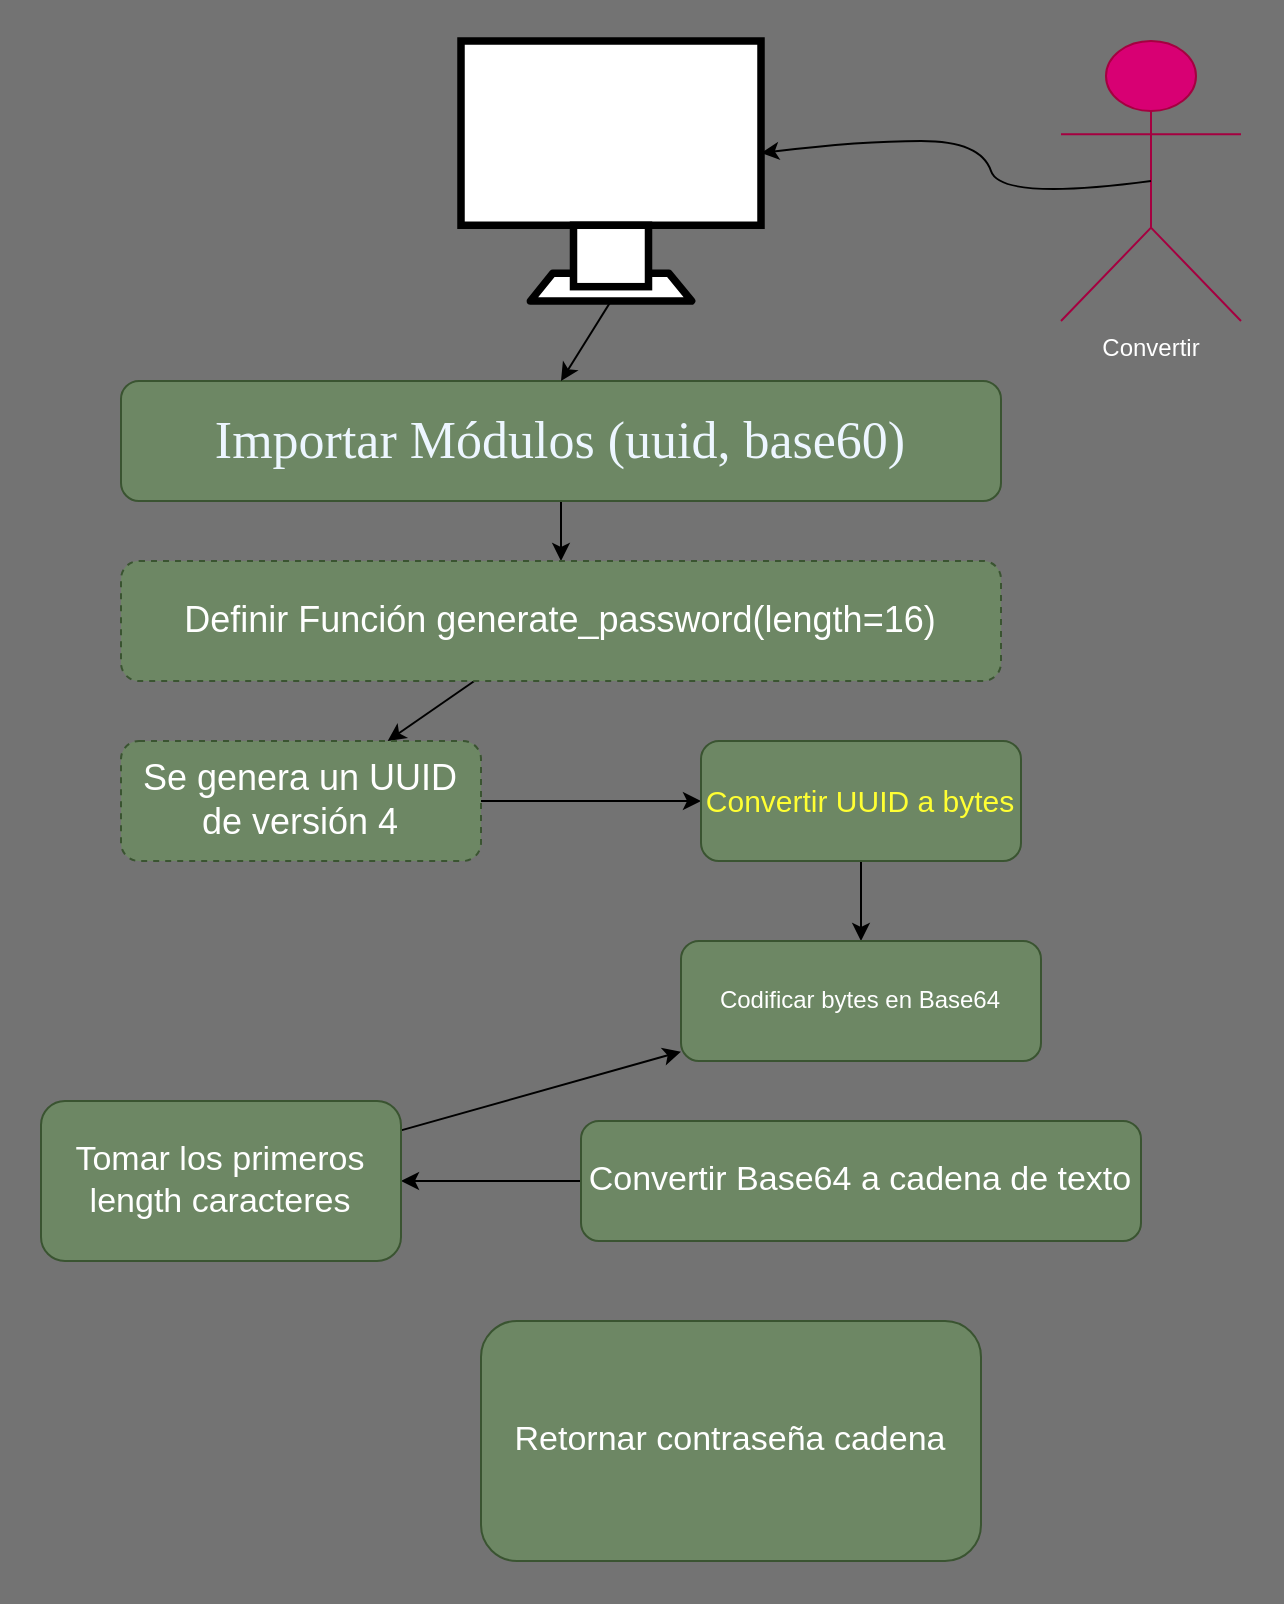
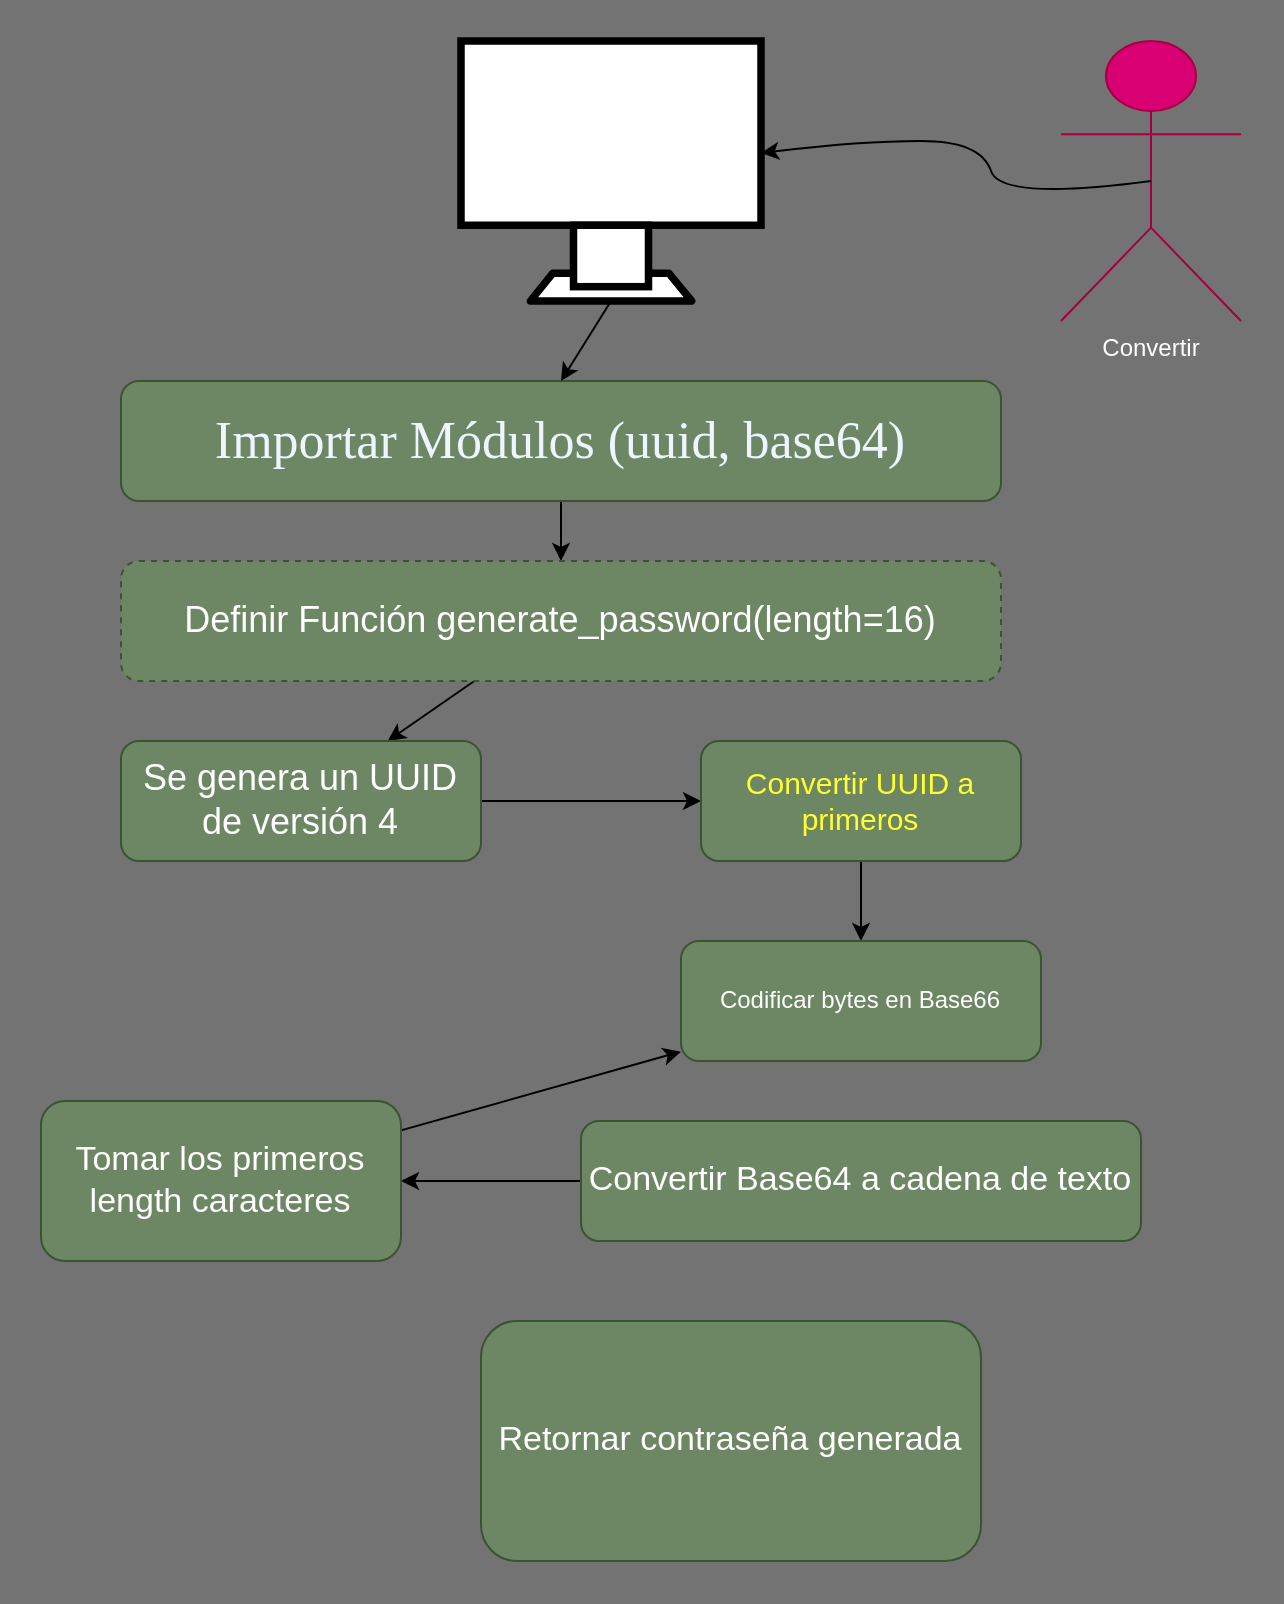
- <mxCell id="4" value="&lt;font color=&quot;#edf6ff&quot;&gt;Importar Módulos (uuid, base60)&lt;/font&gt;" style="rounded=1;whiteSpace=wrap;html=1;fontFamily=Comic Sans MS;fontSize=26;fontColor=#ffffff;strokeColor=#3A5431;fillColor=#6d8764;" parent="1" vertex="1"><mxGeometry x="60" y="190" width="440" height="60" as="geometry" /></mxCell>
+ <mxCell id="4" value="&lt;font color=&quot;#edf6ff&quot;&gt;Importar Módulos (uuid, base64)&lt;/font&gt;" style="rounded=1;whiteSpace=wrap;html=1;fontFamily=Comic Sans MS;fontSize=26;fontColor=#ffffff;strokeColor=#3A5431;fillColor=#6d8764;" parent="1" vertex="1"><mxGeometry x="60" y="190" width="440" height="60" as="geometry" /></mxCell>
- <mxCell id="8" value="Se genera un UUID de versión 4" style="rounded=1;whiteSpace=wrap;html=1;fontColor=#ffffff;fontSize=18;fillColor=#6d8764;strokeColor=#3A5431;dashed=1;" parent="1" vertex="1"><mxGeometry x="60" y="370" width="180" height="60" as="geometry" /></mxCell>
+ <mxCell id="8" value="Se genera un UUID de versión 4" style="rounded=1;whiteSpace=wrap;html=1;fontColor=#ffffff;fontSize=18;fillColor=#6d8764;strokeColor=#3A5431;" parent="1" vertex="1"><mxGeometry x="60" y="370" width="180" height="60" as="geometry" /></mxCell>
- <mxCell id="15" value="&lt;font style=&quot;font-size: 15px;&quot; color=&quot;#ffff33&quot;&gt;Convertir UUID a bytes&lt;/font&gt;" style="whiteSpace=wrap;html=1;rounded=1;fillColor=#6d8764;fontColor=#ffffff;strokeColor=#3A5431;" parent="1" vertex="1"><mxGeometry x="350" y="370" width="160" height="60" as="geometry" /></mxCell>
+ <mxCell id="15" value="&lt;font style=&quot;font-size: 15px;&quot; color=&quot;#ffff33&quot;&gt;Convertir UUID a primeros&lt;/font&gt;" style="whiteSpace=wrap;html=1;rounded=1;fillColor=#6d8764;fontColor=#ffffff;strokeColor=#3A5431;" parent="1" vertex="1"><mxGeometry x="350" y="370" width="160" height="60" as="geometry" /></mxCell>
- <mxCell id="16" value="Codificar bytes en Base64" style="whiteSpace=wrap;html=1;rounded=1;fontColor=#ffffff;fillColor=#6d8764;strokeColor=#3A5431;" parent="1" vertex="1"><mxGeometry x="340" y="470" width="180" height="60" as="geometry" /></mxCell>
+ <mxCell id="16" value="Codificar bytes en Base66" style="whiteSpace=wrap;html=1;rounded=1;fontColor=#ffffff;fillColor=#6d8764;strokeColor=#3A5431;" parent="1" vertex="1"><mxGeometry x="340" y="470" width="180" height="60" as="geometry" /></mxCell>
- <mxCell id="19" value="Retornar contraseña cadena" style="whiteSpace=wrap;html=1;fontSize=17;fontColor=#ffffff;rounded=1;fillColor=#6d8764;strokeColor=#3A5431;direction=south;" parent="1" vertex="1"><mxGeometry x="240" y="660" width="250" height="120" as="geometry" /></mxCell>
+ <mxCell id="19" value="Retornar contraseña generada" style="whiteSpace=wrap;html=1;fontSize=17;fontColor=#ffffff;rounded=1;fillColor=#6d8764;strokeColor=#3A5431;direction=south;" parent="1" vertex="1"><mxGeometry x="240" y="660" width="250" height="120" as="geometry" /></mxCell>
